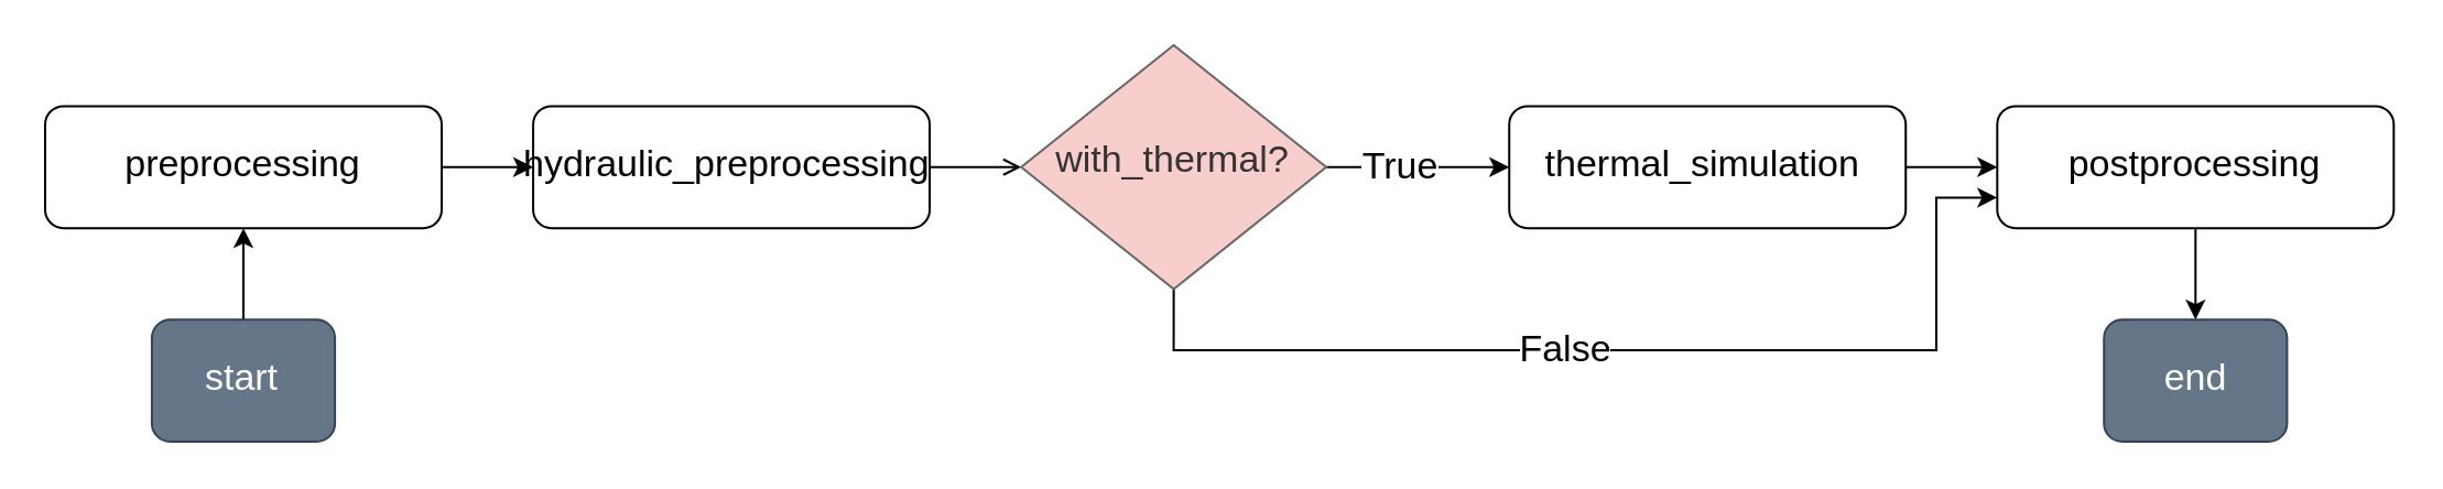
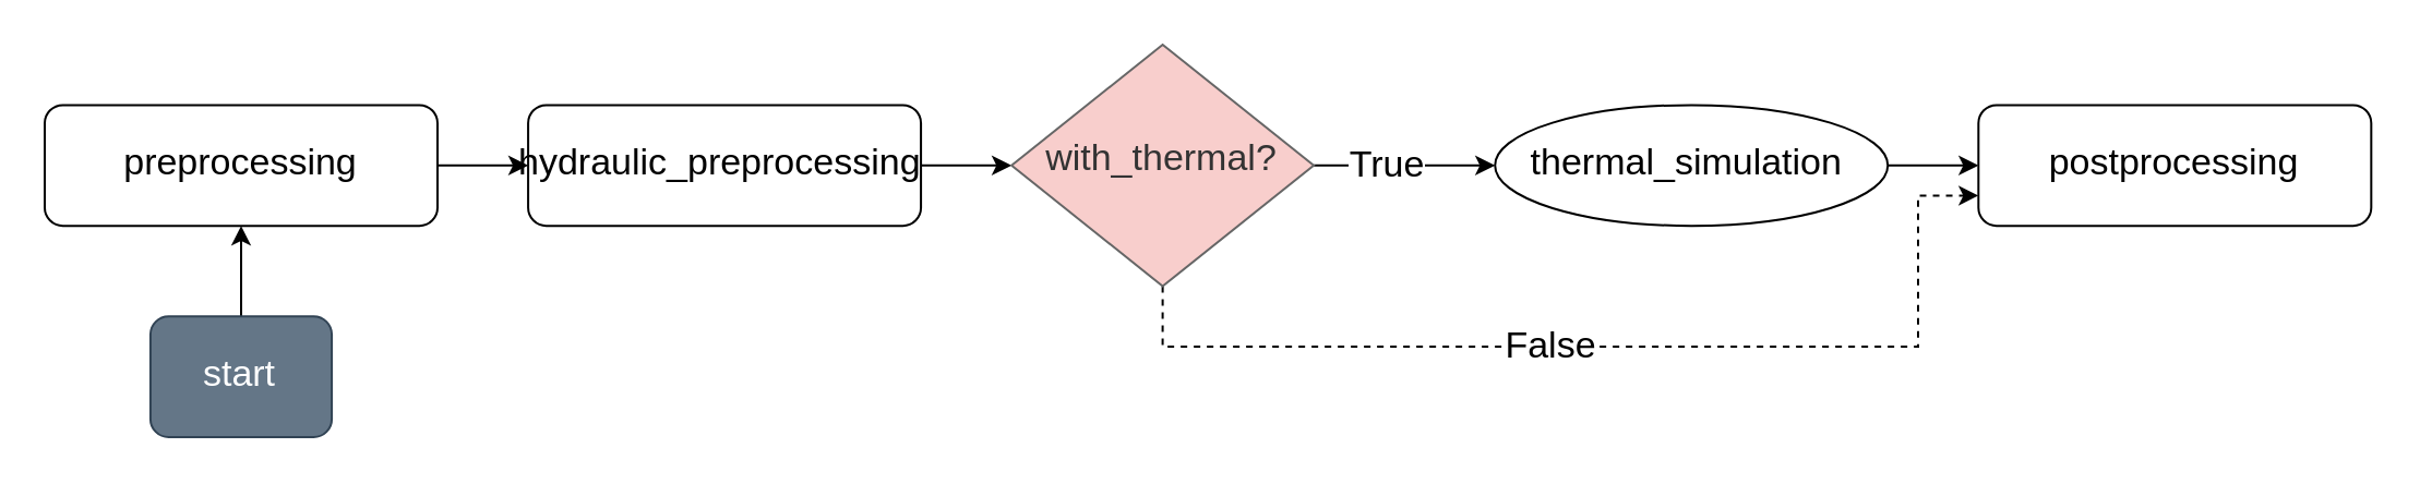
- <mxCell id="7" style="edgeStyle=orthogonalEdgeStyle;rounded=0;orthogonalLoop=1;jettySize=auto;html=1;exitX=1;exitY=0.5;exitDx=0;exitDy=0;entryX=0;entryY=0.5;entryDx=0;entryDy=0;fontSize=17;endArrow=open;" edge="1" parent="2" source="8" target="15"><mxGeometry relative="1" as="geometry" /></mxCell>
+ <mxCell id="7" style="edgeStyle=orthogonalEdgeStyle;rounded=0;orthogonalLoop=1;jettySize=auto;html=1;exitX=1;exitY=0.5;exitDx=0;exitDy=0;entryX=0;entryY=0.5;entryDx=0;entryDy=0;fontSize=17;" edge="1" parent="2" source="8" target="15"><mxGeometry relative="1" as="geometry" /></mxCell>
- <mxCell id="10" value="thermal_simulation&amp;nbsp;" style="rounded=1;whiteSpace=wrap;html=1;fontSize=17;glass=0;strokeWidth=1;shadow=0;" vertex="1" parent="2"><mxGeometry x="664.619" y="27.692" width="180.001" height="55.385" as="geometry" /></mxCell>
+ <mxCell id="10" value="thermal_simulation&amp;nbsp;" style="ellipse;whiteSpace=wrap;html=1;fontSize=17;glass=0;strokeWidth=1;shadow=0;" vertex="1" parent="2"><mxGeometry x="664.619" y="27.692" width="180.001" height="55.385" as="geometry" /></mxCell>
- <mxCell id="16" style="edgeStyle=orthogonalEdgeStyle;rounded=0;orthogonalLoop=1;jettySize=auto;html=1;exitX=0.5;exitY=1;exitDx=0;exitDy=0;entryX=0.5;entryY=0;entryDx=0;entryDy=0;fontSize=17;" edge="1" parent="2" source="17" target="18"><mxGeometry relative="1" as="geometry" /></mxCell>
- <mxCell id="13" style="edgeStyle=orthogonalEdgeStyle;rounded=0;orthogonalLoop=1;jettySize=auto;html=1;exitX=0.5;exitY=1;exitDx=0;exitDy=0;entryX=0;entryY=0.75;entryDx=0;entryDy=0;fontSize=17;" edge="1" parent="2" source="15" target="17"><mxGeometry relative="1" as="geometry"><Array as="points"><mxPoint x="512.311" y="138.462" /><mxPoint x="858.466" y="138.462" /><mxPoint x="858.466" y="69.231" /></Array></mxGeometry></mxCell>
+ <mxCell id="13" style="edgeStyle=orthogonalEdgeStyle;rounded=0;orthogonalLoop=1;jettySize=auto;html=1;exitX=0.5;exitY=1;exitDx=0;exitDy=0;entryX=0;entryY=0.75;entryDx=0;entryDy=0;fontSize=17;dashed=1;" edge="1" parent="2" source="15" target="17"><mxGeometry relative="1" as="geometry"><Array as="points"><mxPoint x="512.311" y="138.462" /><mxPoint x="858.466" y="138.462" /><mxPoint x="858.466" y="69.231" /></Array></mxGeometry></mxCell>
- <mxCell id="18" value="end" style="rounded=1;whiteSpace=wrap;html=1;fontSize=17;glass=0;strokeWidth=1;shadow=0;fillColor=#647687;fontColor=#ffffff;strokeColor=#314354;" vertex="1" parent="2"><mxGeometry x="934.621" y="124.615" width="83.077" height="55.385" as="geometry" /></mxCell>
